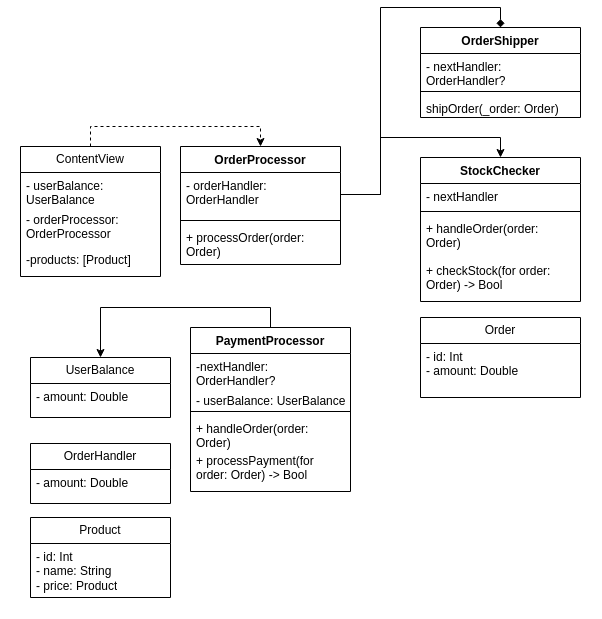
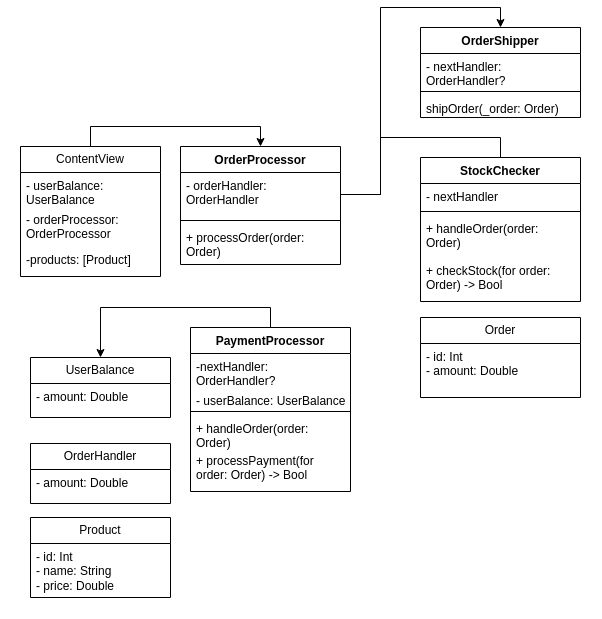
- <mxCell id="36" style="edgeStyle=orthogonalEdgeStyle;rounded=0;orthogonalLoop=1;jettySize=auto;html=1;exitX=1;exitY=0.5;exitDx=0;exitDy=0;entryX=0.5;entryY=0;entryDx=0;entryDy=0;endArrow=diamond;" edge="1" parent="1" source="12" target="15"><mxGeometry relative="1" as="geometry" /></mxCell>
+ <mxCell id="36" style="edgeStyle=orthogonalEdgeStyle;rounded=0;orthogonalLoop=1;jettySize=auto;html=1;exitX=1;exitY=0.5;exitDx=0;exitDy=0;entryX=0.5;entryY=0;entryDx=0;entryDy=0;" edge="1" parent="1" source="12" target="15"><mxGeometry relative="1" as="geometry" /></mxCell>
- <mxCell id="2" style="edgeStyle=orthogonalEdgeStyle;rounded=0;orthogonalLoop=1;jettySize=auto;html=1;exitX=0.5;exitY=0;exitDx=0;exitDy=0;entryX=0.5;entryY=0;entryDx=0;entryDy=0;dashed=1;" edge="1" parent="1" source="3" target="11"><mxGeometry relative="1" as="geometry" /></mxCell>
+ <mxCell id="2" style="edgeStyle=orthogonalEdgeStyle;rounded=0;orthogonalLoop=1;jettySize=auto;html=1;exitX=0.5;exitY=0;exitDx=0;exitDy=0;entryX=0.5;entryY=0;entryDx=0;entryDy=0;" edge="1" parent="1" source="3" target="11"><mxGeometry relative="1" as="geometry" /></mxCell>
- <mxCell id="35" style="edgeStyle=orthogonalEdgeStyle;rounded=0;orthogonalLoop=1;jettySize=auto;html=1;exitX=1;exitY=0.5;exitDx=0;exitDy=0;entryX=0.5;entryY=0;entryDx=0;entryDy=0;" edge="1" parent="1" source="12" target="26"><mxGeometry relative="1" as="geometry" /></mxCell>
+ <mxCell id="35" style="edgeStyle=orthogonalEdgeStyle;rounded=0;orthogonalLoop=1;jettySize=auto;html=1;exitX=1;exitY=0.5;exitDx=0;exitDy=0;entryX=0.5;entryY=0;entryDx=0;entryDy=0;endArrow=none;" edge="1" parent="1" source="12" target="26"><mxGeometry relative="1" as="geometry" /></mxCell>
- <mxCell id="32" value="- id: Int&lt;br&gt;- name: String&lt;br&gt;- price: Product" style="text;strokeColor=none;fillColor=none;align=left;verticalAlign=top;spacingLeft=4;spacingRight=4;overflow=hidden;rotatable=0;points=[[0,0.5],[1,0.5]];portConstraint=eastwest;whiteSpace=wrap;html=1;" vertex="1" parent="31"><mxGeometry y="26" width="140" height="54" as="geometry" /></mxCell>
+ <mxCell id="32" value="- id: Int&lt;br&gt;- name: String&lt;br&gt;- price: Double" style="text;strokeColor=none;fillColor=none;align=left;verticalAlign=top;spacingLeft=4;spacingRight=4;overflow=hidden;rotatable=0;points=[[0,0.5],[1,0.5]];portConstraint=eastwest;whiteSpace=wrap;html=1;" vertex="1" parent="31"><mxGeometry y="26" width="140" height="54" as="geometry" /></mxCell>
